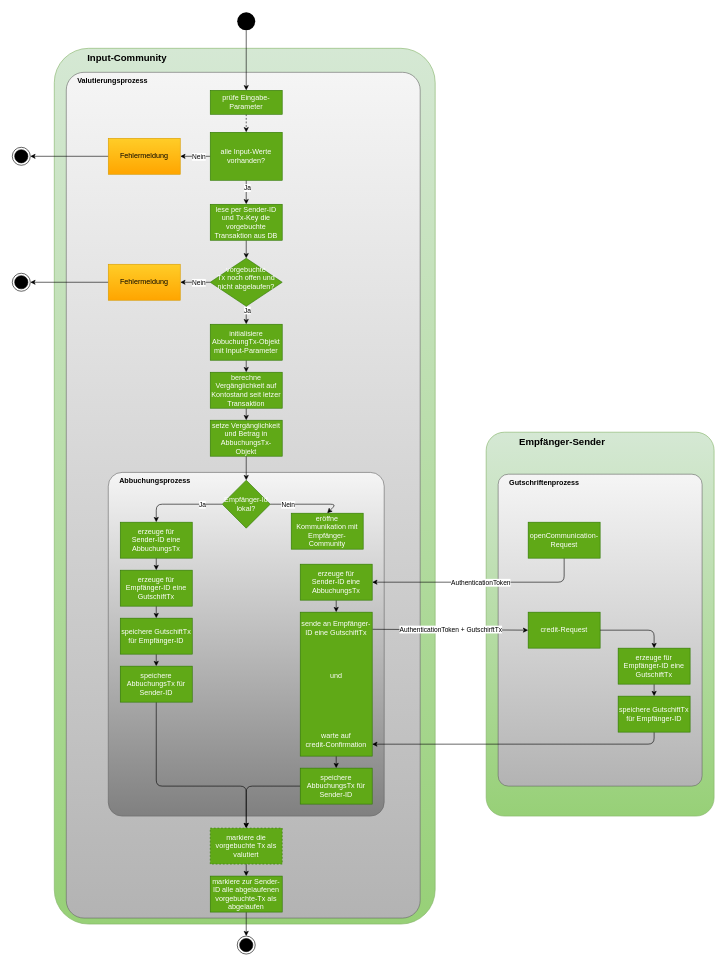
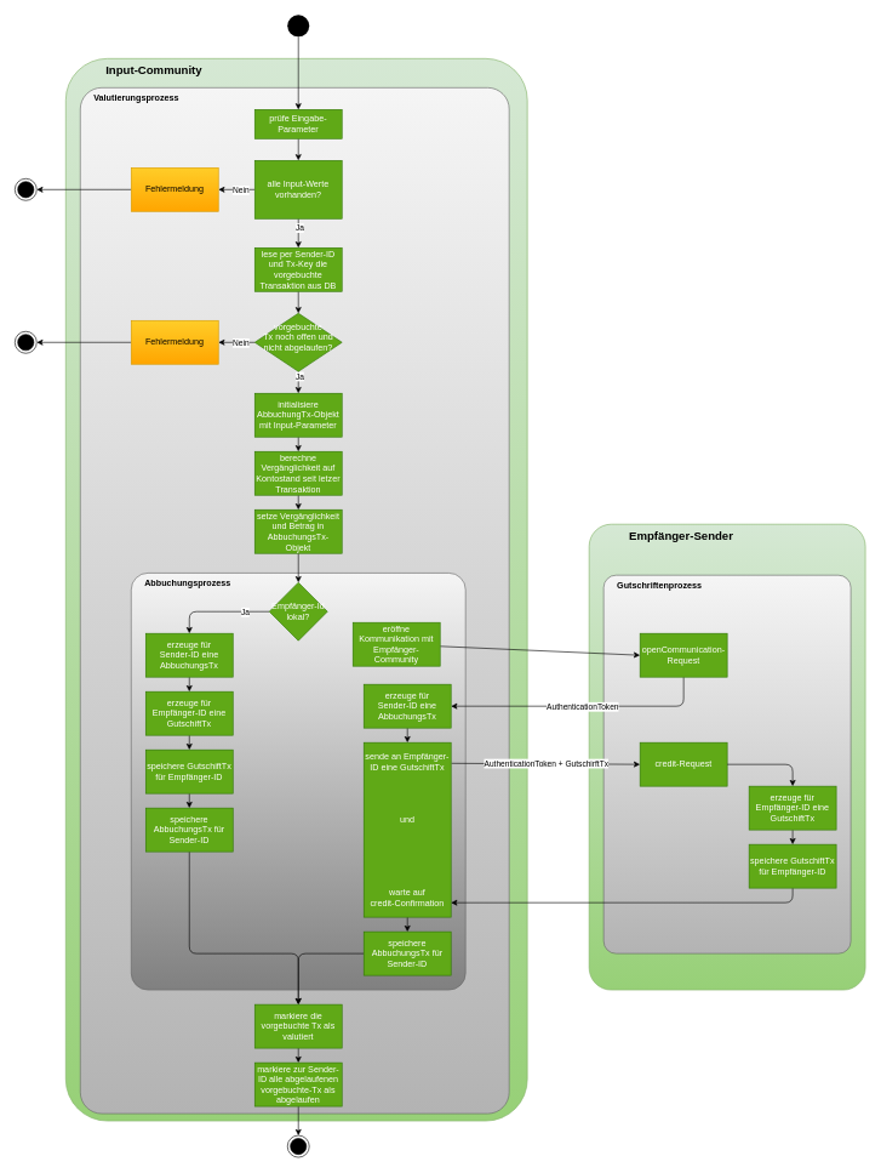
- <mxCell id="8" value="" style="edgeStyle=none;html=1;dashed=1;" edge="1" parent="1" source="9" target="14"><mxGeometry relative="1" as="geometry" /></mxCell>
+ <mxCell id="8" value="" style="edgeStyle=none;html=1;" edge="1" parent="1" source="9" target="14"><mxGeometry relative="1" as="geometry" /></mxCell>
- <mxCell id="36" style="edgeStyle=none;html=1;entryX=0.5;entryY=0;entryDx=0;entryDy=0;" edge="1" parent="1" source="38" target="49"><mxGeometry relative="1" as="geometry"><Array as="points"><mxPoint x="560" y="840" /></Array></mxGeometry></mxCell>
- <mxCell id="37" value="Nein" style="edgeLabel;html=1;align=center;verticalAlign=middle;resizable=0;points=[];" vertex="1" connectable="0" parent="36"><mxGeometry x="-0.557" relative="1" as="geometry"><mxPoint as="offset" /></mxGeometry></mxCell>
+ <mxCell id="48" style="edgeStyle=none;html=1;entryX=0;entryY=0.5;entryDx=0;entryDy=0;startArrow=none;startFill=0;" edge="1" parent="1" source="49" target="52"><mxGeometry relative="1" as="geometry" /></mxCell>
- <mxCell id="68" value="markiere die vorgebuchte Tx als valutiert" style="whiteSpace=wrap;html=1;fillColor=#60a917;strokeColor=#2D7600;fontColor=#ffffff;rounded=0;dashed=1;" vertex="1" parent="1"><mxGeometry x="350" y="1380" width="120" height="60" as="geometry" /></mxCell>
+ <mxCell id="68" value="markiere die vorgebuchte Tx als valutiert" style="whiteSpace=wrap;html=1;fillColor=#60a917;strokeColor=#2D7600;fontColor=#ffffff;rounded=0;" vertex="1" parent="1"><mxGeometry x="350" y="1380" width="120" height="60" as="geometry" /></mxCell>
